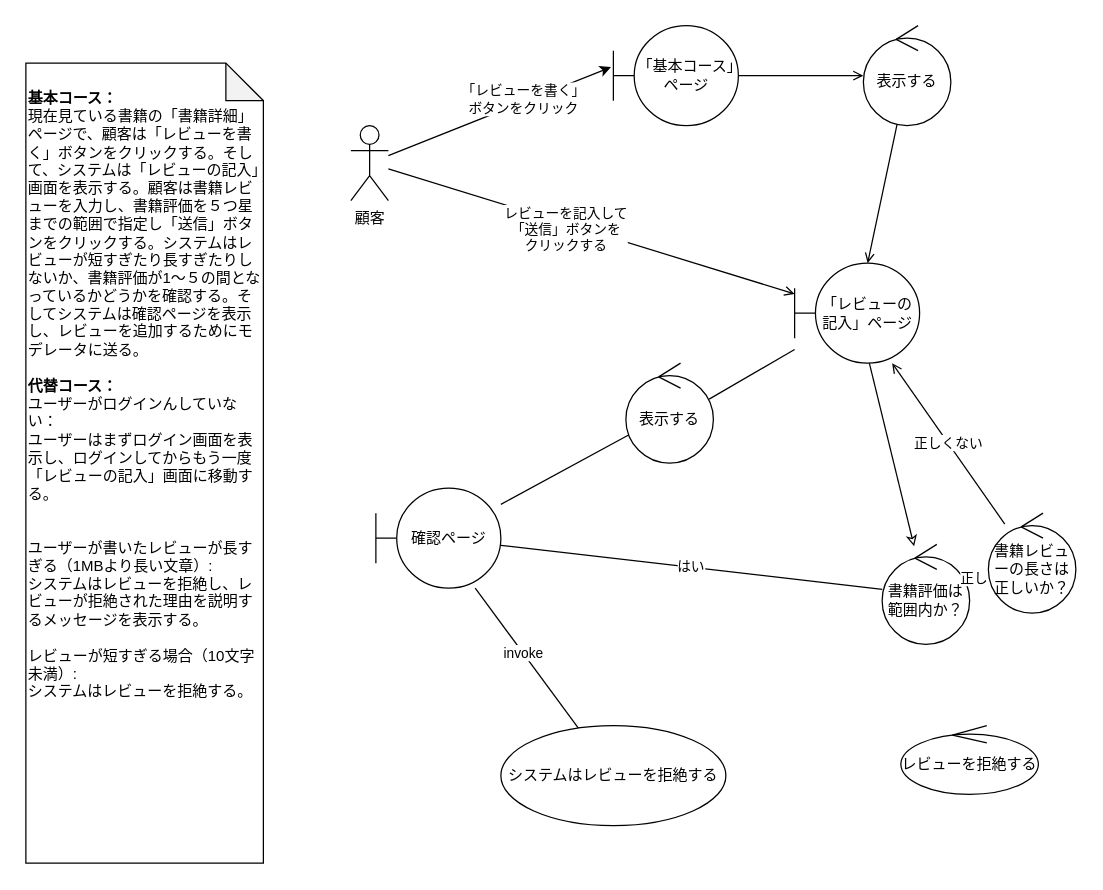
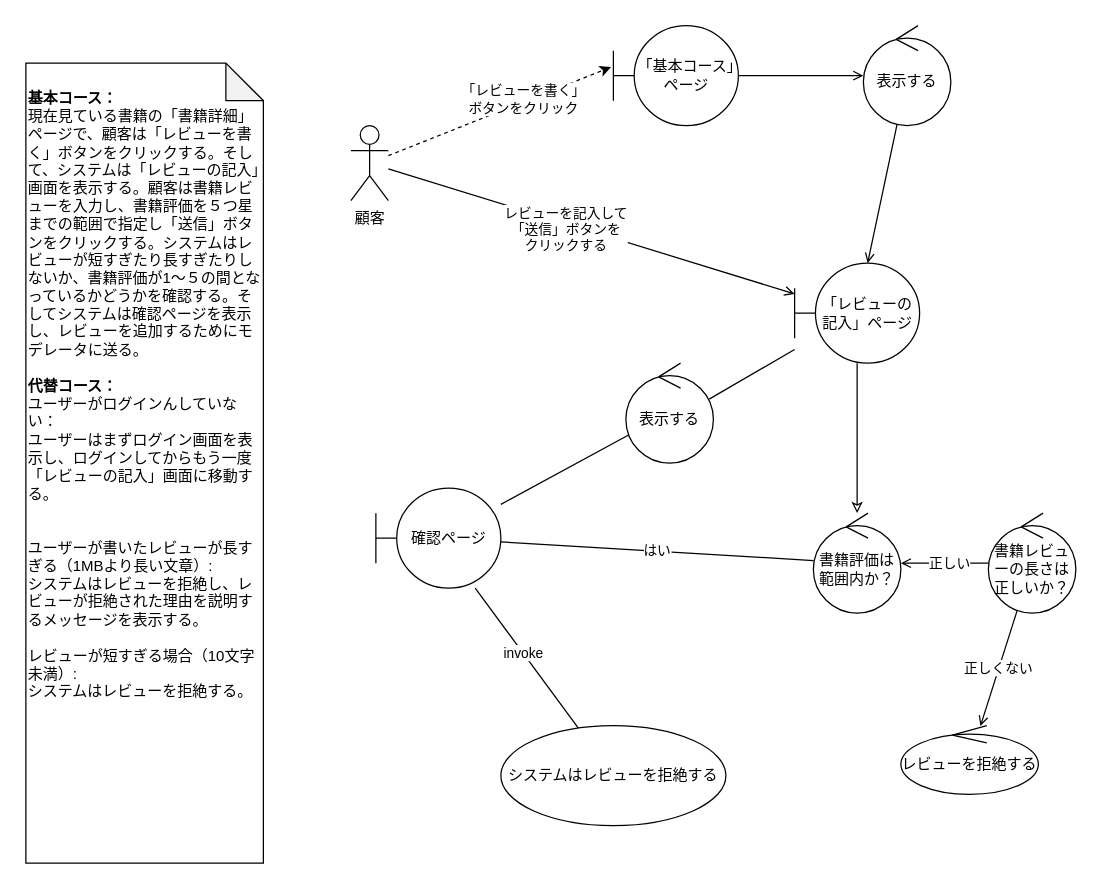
- <mxCell id="3" value="" style="rounded=0;orthogonalLoop=1;jettySize=auto;html=1;entryX=-0.019;entryY=0.415;entryDx=0;entryDy=0;entryPerimeter=0;" parent="1" source="7" target="19" edge="1"><mxGeometry relative="1" as="geometry" /></mxCell>
+ <mxCell id="3" value="" style="rounded=0;orthogonalLoop=1;jettySize=auto;html=1;entryX=-0.019;entryY=0.415;entryDx=0;entryDy=0;entryPerimeter=0;dashed=1;" parent="1" source="7" target="19" edge="1"><mxGeometry relative="1" as="geometry" /></mxCell>
- <mxCell id="15" value="正しくない" style="edgeStyle=none;rounded=0;orthogonalLoop=1;jettySize=auto;html=1;endArrow=open;endFill=0;" edge="1" parent="1" source="16" target="10"><mxGeometry relative="1" as="geometry" /></mxCell>
+ <mxCell id="15" value="正しくない" style="edgeStyle=none;rounded=0;orthogonalLoop=1;jettySize=auto;html=1;endArrow=open;endFill=0;" edge="1" parent="1" source="16" target="17"><mxGeometry relative="1" as="geometry" /></mxCell>
- <mxCell id="12" value="書籍評価は範囲内か？" style="ellipse;shape=umlControl;whiteSpace=wrap;html=1;" vertex="1" parent="1"><mxGeometry x="705" y="435" width="70" height="80" as="geometry" /></mxCell>
+ <mxCell id="12" value="書籍評価は範囲内か？" style="ellipse;shape=umlControl;whiteSpace=wrap;html=1;" vertex="1" parent="1"><mxGeometry x="650" y="410" width="70" height="80" as="geometry" /></mxCell>
